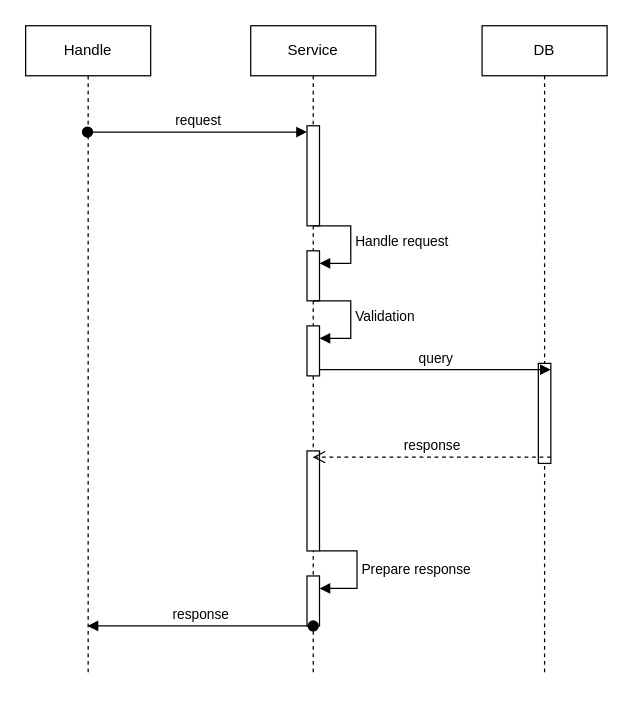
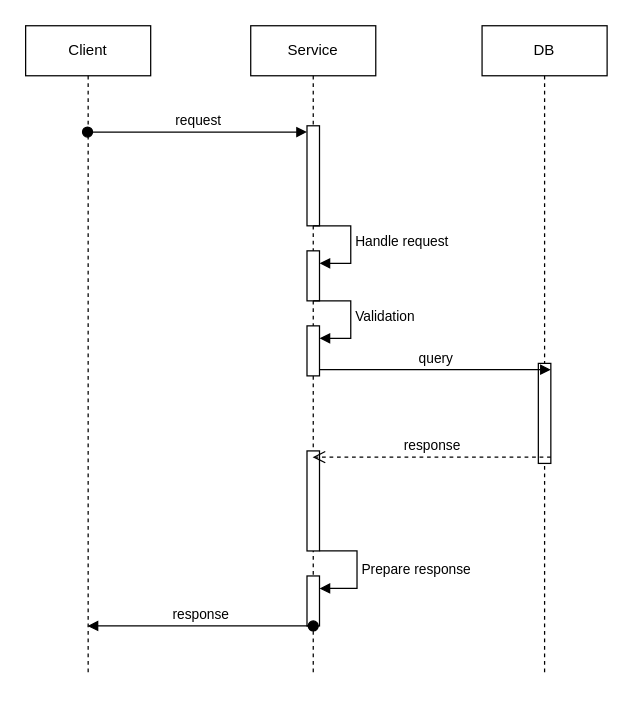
- <mxCell id="2" value="Handle" style="shape=umlLifeline;perimeter=lifelinePerimeter;whiteSpace=wrap;html=1;container=1;dropTarget=0;collapsible=0;recursiveResize=0;outlineConnect=0;portConstraint=eastwest;newEdgeStyle={&quot;curved&quot;:0,&quot;rounded&quot;:0};" vertex="1" parent="1"><mxGeometry x="20" y="20" width="100" height="520" as="geometry" /></mxCell>
+ <mxCell id="2" value="Client" style="shape=umlLifeline;perimeter=lifelinePerimeter;whiteSpace=wrap;html=1;container=1;dropTarget=0;collapsible=0;recursiveResize=0;outlineConnect=0;portConstraint=eastwest;newEdgeStyle={&quot;curved&quot;:0,&quot;rounded&quot;:0};" vertex="1" parent="1"><mxGeometry x="20" y="20" width="100" height="520" as="geometry" /></mxCell>
